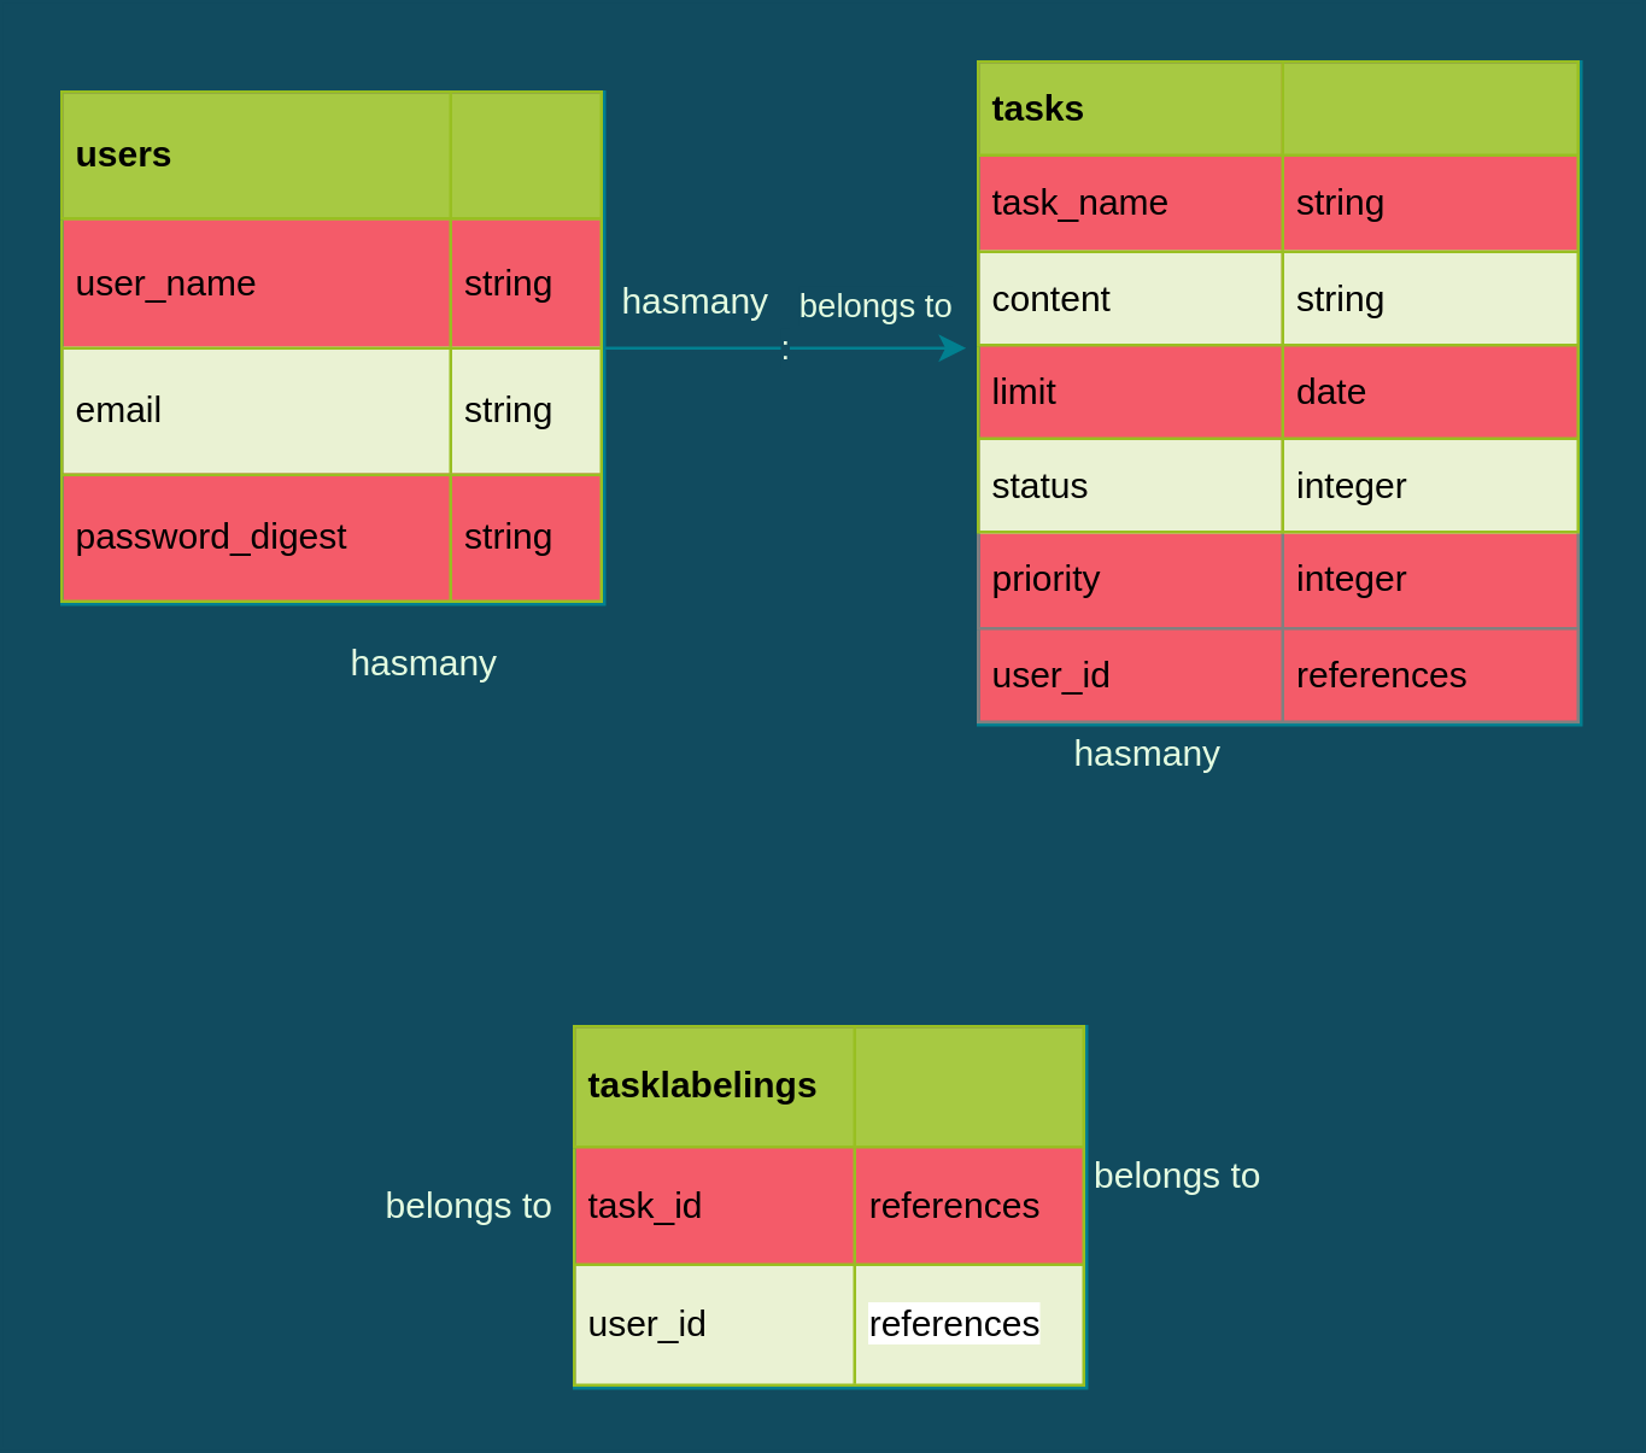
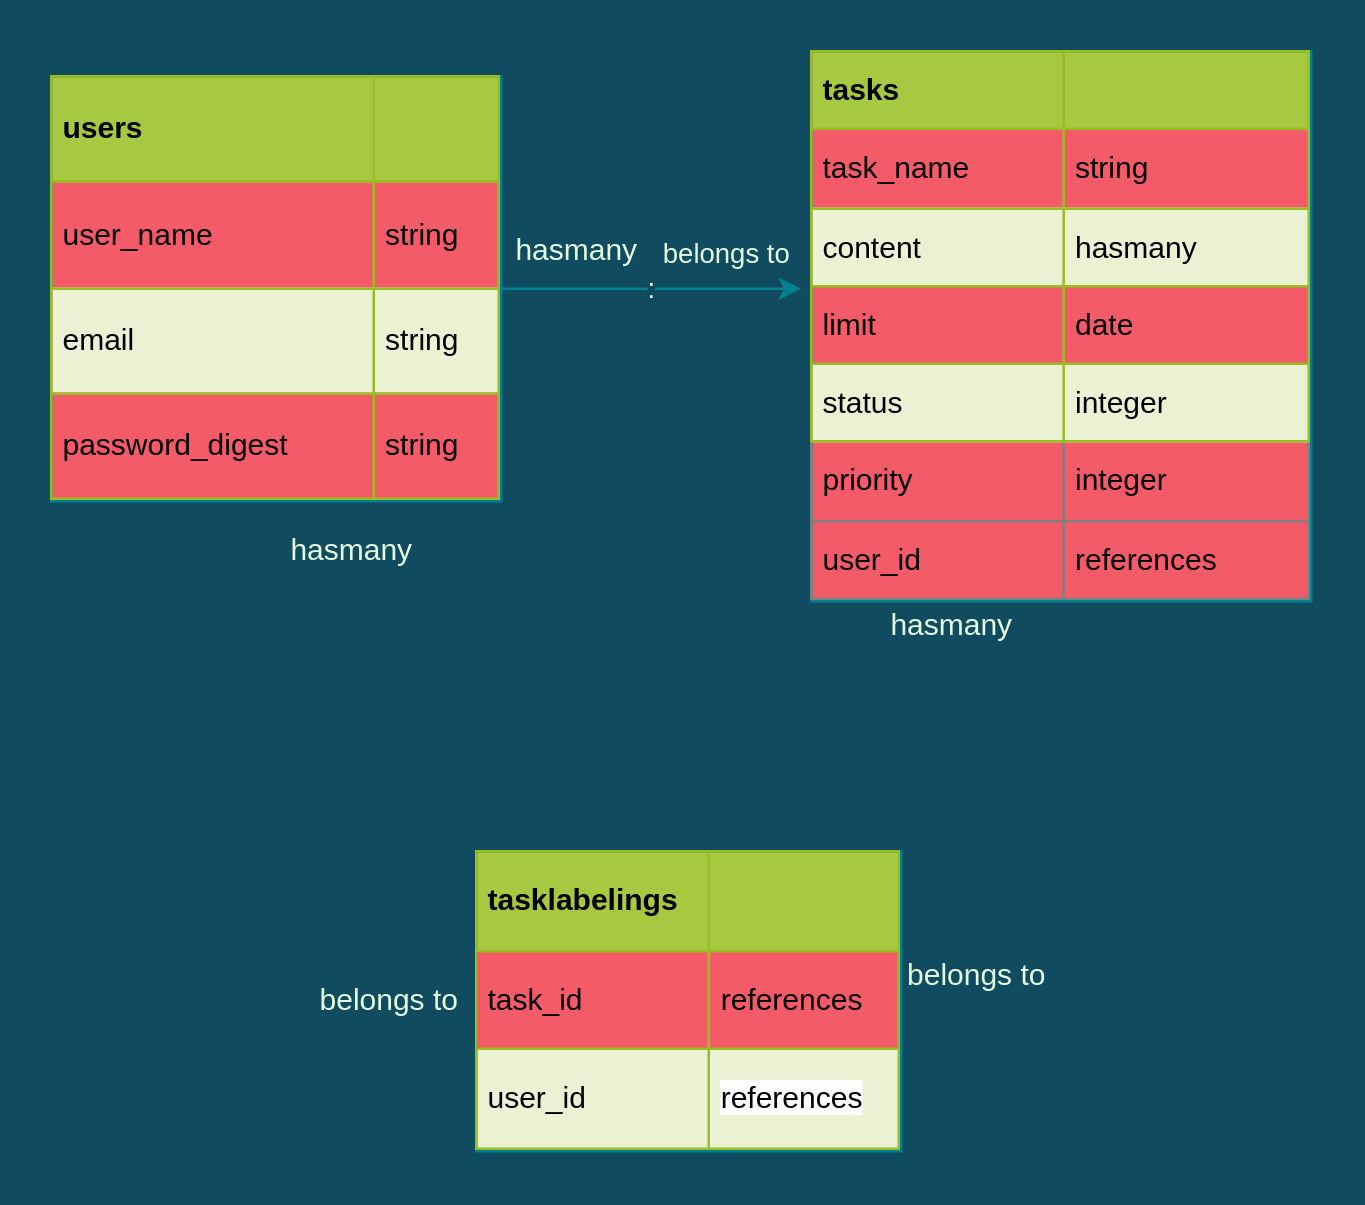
- <mxCell id="5" value="&lt;table border=&quot;1&quot; width=&quot;100%&quot; cellpadding=&quot;4&quot; style=&quot;width: 100% ; height: 100% ; border-collapse: collapse&quot;&gt;&lt;tbody&gt;&lt;tr style=&quot;background-color: #a7c942 ; color: #ffffff ; border: 1px solid #98bf21&quot;&gt;&lt;th align=&quot;left&quot;&gt;&lt;font color=&quot;#000000&quot;&gt;tasks&lt;/font&gt;&lt;/th&gt;&lt;th align=&quot;left&quot;&gt;&lt;br&gt;&lt;/th&gt;&lt;/tr&gt;&lt;tr style=&quot;border: 1px solid #98bf21&quot;&gt;&lt;td&gt;&lt;font color=&quot;#000000&quot;&gt;task_name&lt;/font&gt;&lt;/td&gt;&lt;td&gt;&lt;font color=&quot;#000000&quot;&gt;string&lt;/font&gt;&lt;/td&gt;&lt;/tr&gt;&lt;tr style=&quot;background-color: #eaf2d3 ; border: 1px solid #98bf21&quot;&gt;&lt;td&gt;&lt;font color=&quot;#000000&quot;&gt;content&lt;/font&gt;&lt;/td&gt;&lt;td&gt;&lt;font color=&quot;#000000&quot;&gt;string&lt;/font&gt;&lt;/td&gt;&lt;/tr&gt;&lt;tr style=&quot;border: 1px solid #98bf21&quot;&gt;&lt;td&gt;&lt;font color=&quot;#000000&quot;&gt;limit&lt;/font&gt;&lt;/td&gt;&lt;td&gt;&lt;font color=&quot;#000000&quot;&gt;date&lt;/font&gt;&lt;/td&gt;&lt;/tr&gt;&lt;tr style=&quot;background-color: #eaf2d3 ; border: 1px solid #98bf21&quot;&gt;&lt;td&gt;&lt;font color=&quot;#000000&quot;&gt;status&lt;/font&gt;&lt;/td&gt;&lt;td&gt;&lt;font color=&quot;#000000&quot;&gt;integer&lt;/font&gt;&lt;/td&gt;&lt;/tr&gt;&lt;tr&gt;&lt;td&gt;&lt;font color=&quot;#000000&quot;&gt;priority&lt;/font&gt;&lt;/td&gt;&lt;td&gt;&lt;font color=&quot;#000000&quot;&gt;integer&lt;/font&gt;&lt;/td&gt;&lt;/tr&gt;&lt;tr&gt;&lt;td&gt;&lt;font color=&quot;#000000&quot;&gt;user_id&lt;/font&gt;&lt;/td&gt;&lt;td&gt;&lt;span style=&quot;color: rgb(0 , 0 , 0)&quot;&gt;references&lt;/span&gt;&lt;br&gt;&lt;/td&gt;&lt;/tr&gt;&lt;/tbody&gt;&lt;/table&gt;" style="text;html=1;strokeColor=#028090;fillColor=#F45B69;overflow=fill;rounded=0;fontColor=#E4FDE1;" parent="1" vertex="1"><mxGeometry x="324" y="20" width="200" height="220" as="geometry" /></mxCell>
+ <mxCell id="5" value="&lt;table border=&quot;1&quot; width=&quot;100%&quot; cellpadding=&quot;4&quot; style=&quot;width: 100% ; height: 100% ; border-collapse: collapse&quot;&gt;&lt;tbody&gt;&lt;tr style=&quot;background-color: #a7c942 ; color: #ffffff ; border: 1px solid #98bf21&quot;&gt;&lt;th align=&quot;left&quot;&gt;&lt;font color=&quot;#000000&quot;&gt;tasks&lt;/font&gt;&lt;/th&gt;&lt;th align=&quot;left&quot;&gt;&lt;br&gt;&lt;/th&gt;&lt;/tr&gt;&lt;tr style=&quot;border: 1px solid #98bf21&quot;&gt;&lt;td&gt;&lt;font color=&quot;#000000&quot;&gt;task_name&lt;/font&gt;&lt;/td&gt;&lt;td&gt;&lt;font color=&quot;#000000&quot;&gt;string&lt;/font&gt;&lt;/td&gt;&lt;/tr&gt;&lt;tr style=&quot;background-color: #eaf2d3 ; border: 1px solid #98bf21&quot;&gt;&lt;td&gt;&lt;font color=&quot;#000000&quot;&gt;content&lt;/font&gt;&lt;/td&gt;&lt;td&gt;&lt;font color=&quot;#000000&quot;&gt;hasmany&lt;/font&gt;&lt;/td&gt;&lt;/tr&gt;&lt;tr style=&quot;border: 1px solid #98bf21&quot;&gt;&lt;td&gt;&lt;font color=&quot;#000000&quot;&gt;limit&lt;/font&gt;&lt;/td&gt;&lt;td&gt;&lt;font color=&quot;#000000&quot;&gt;date&lt;/font&gt;&lt;/td&gt;&lt;/tr&gt;&lt;tr style=&quot;background-color: #eaf2d3 ; border: 1px solid #98bf21&quot;&gt;&lt;td&gt;&lt;font color=&quot;#000000&quot;&gt;status&lt;/font&gt;&lt;/td&gt;&lt;td&gt;&lt;font color=&quot;#000000&quot;&gt;integer&lt;/font&gt;&lt;/td&gt;&lt;/tr&gt;&lt;tr&gt;&lt;td&gt;&lt;font color=&quot;#000000&quot;&gt;priority&lt;/font&gt;&lt;/td&gt;&lt;td&gt;&lt;font color=&quot;#000000&quot;&gt;integer&lt;/font&gt;&lt;/td&gt;&lt;/tr&gt;&lt;tr&gt;&lt;td&gt;&lt;font color=&quot;#000000&quot;&gt;user_id&lt;/font&gt;&lt;/td&gt;&lt;td&gt;&lt;span style=&quot;color: rgb(0 , 0 , 0)&quot;&gt;references&lt;/span&gt;&lt;br&gt;&lt;/td&gt;&lt;/tr&gt;&lt;/tbody&gt;&lt;/table&gt;" style="text;html=1;strokeColor=#028090;fillColor=#F45B69;overflow=fill;rounded=0;fontColor=#E4FDE1;" parent="1" vertex="1"><mxGeometry x="324" y="20" width="200" height="220" as="geometry" /></mxCell>
